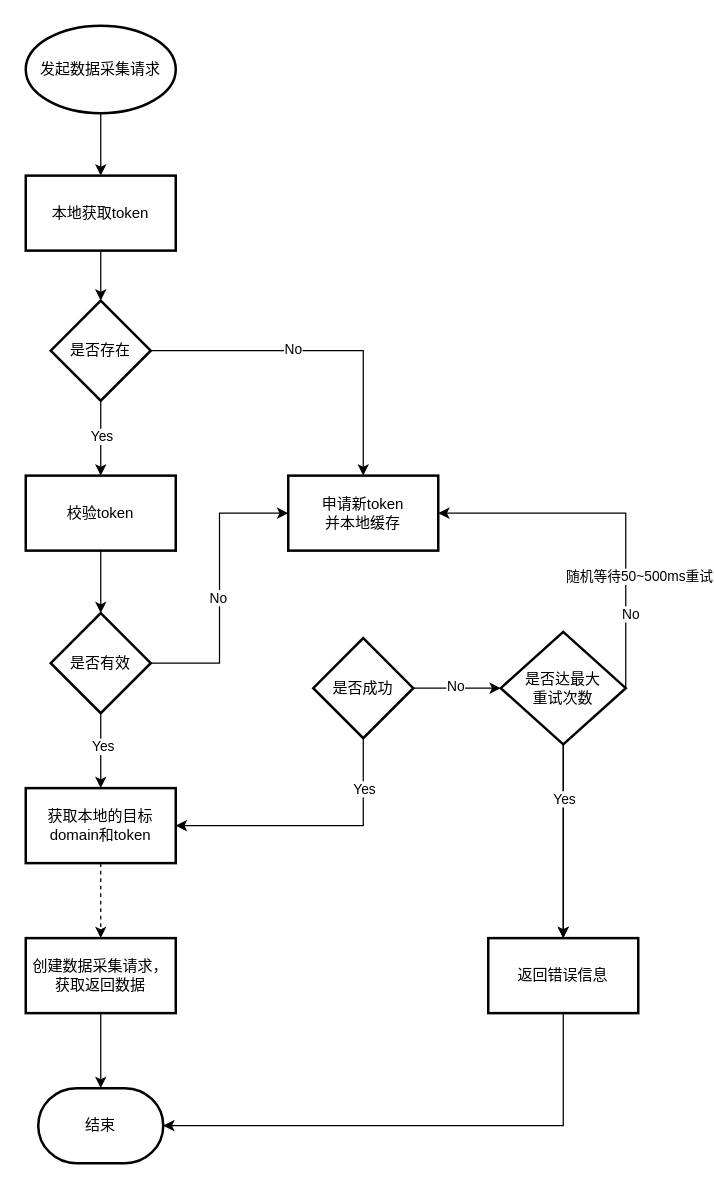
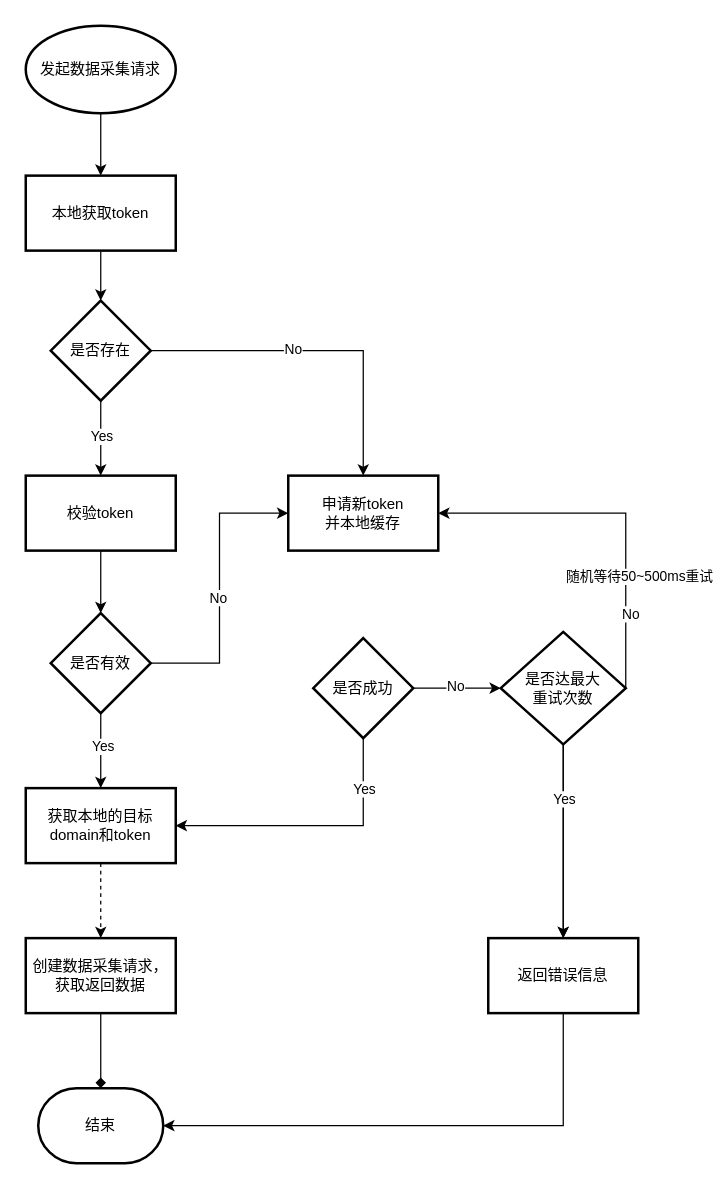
- <mxCell id="20" value="" style="edgeStyle=orthogonalEdgeStyle;rounded=0;orthogonalLoop=1;jettySize=auto;html=1;" edge="1" parent="1" source="21" target="22"><mxGeometry relative="1" as="geometry" /></mxCell>
+ <mxCell id="20" value="" style="edgeStyle=orthogonalEdgeStyle;rounded=0;orthogonalLoop=1;jettySize=auto;html=1;endArrow=diamond;" edge="1" parent="1" source="21" target="22"><mxGeometry relative="1" as="geometry" /></mxCell>
